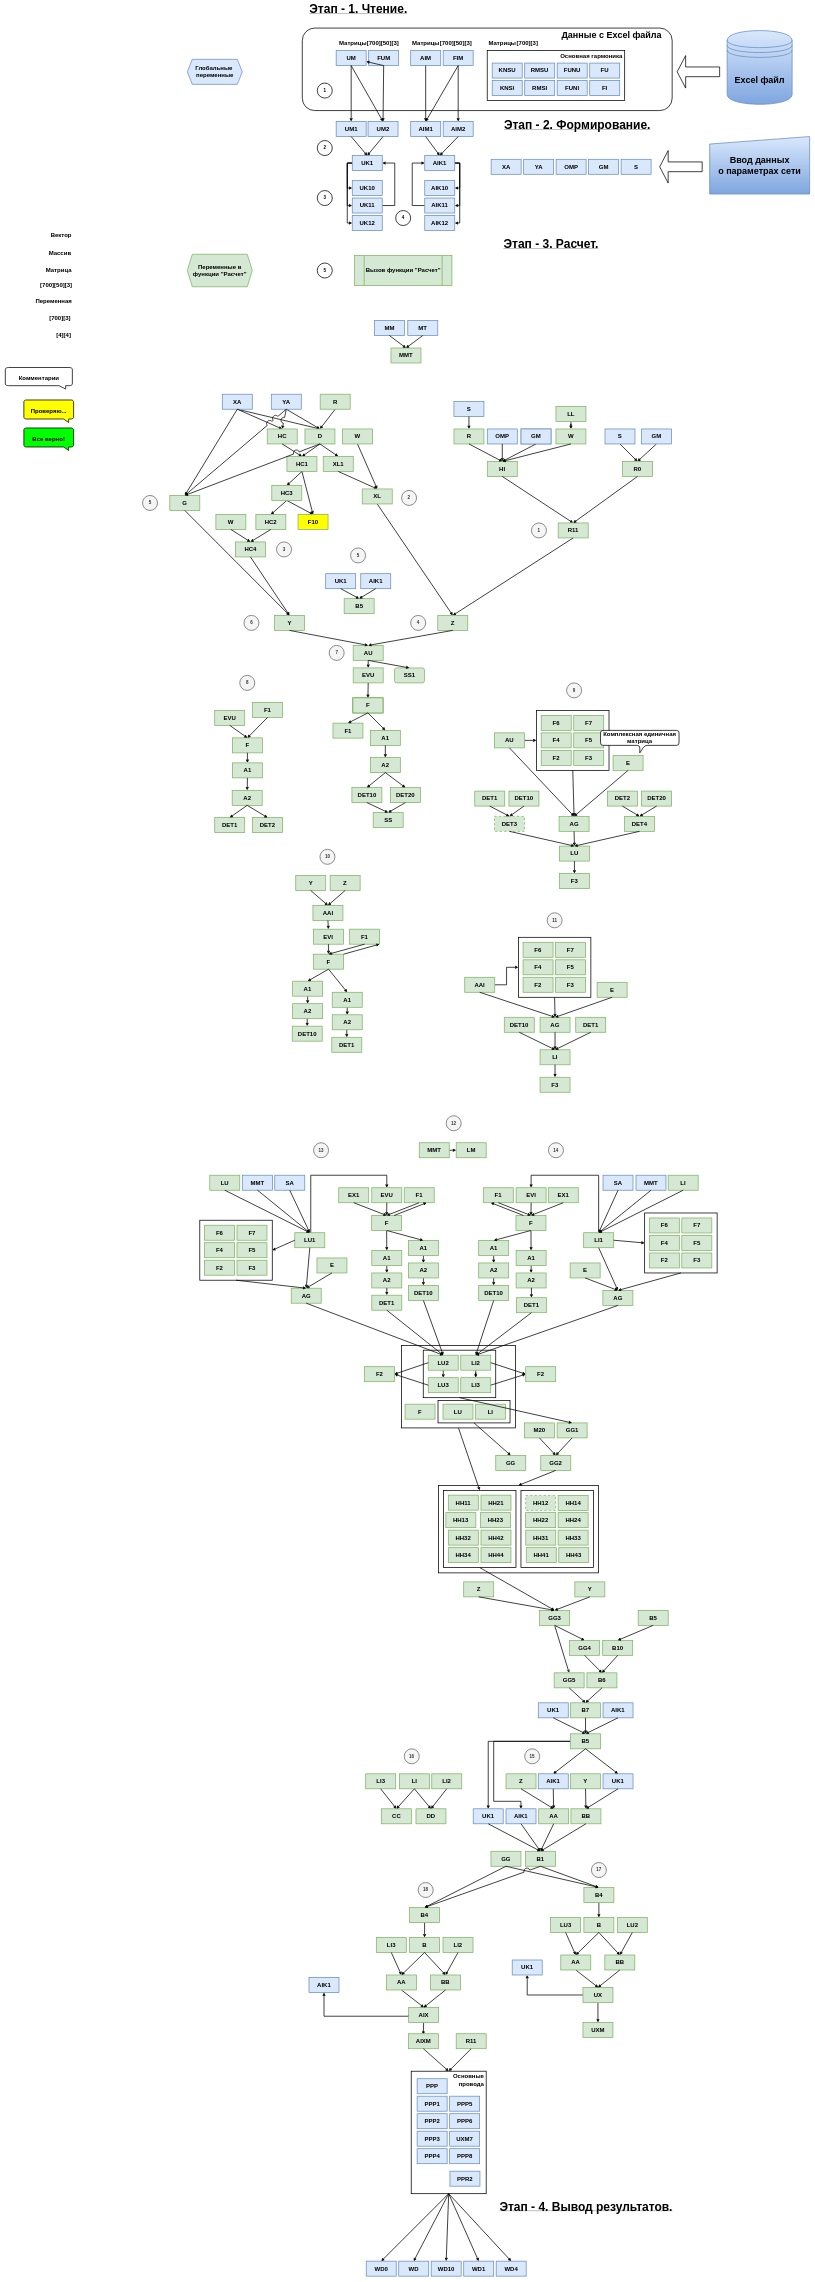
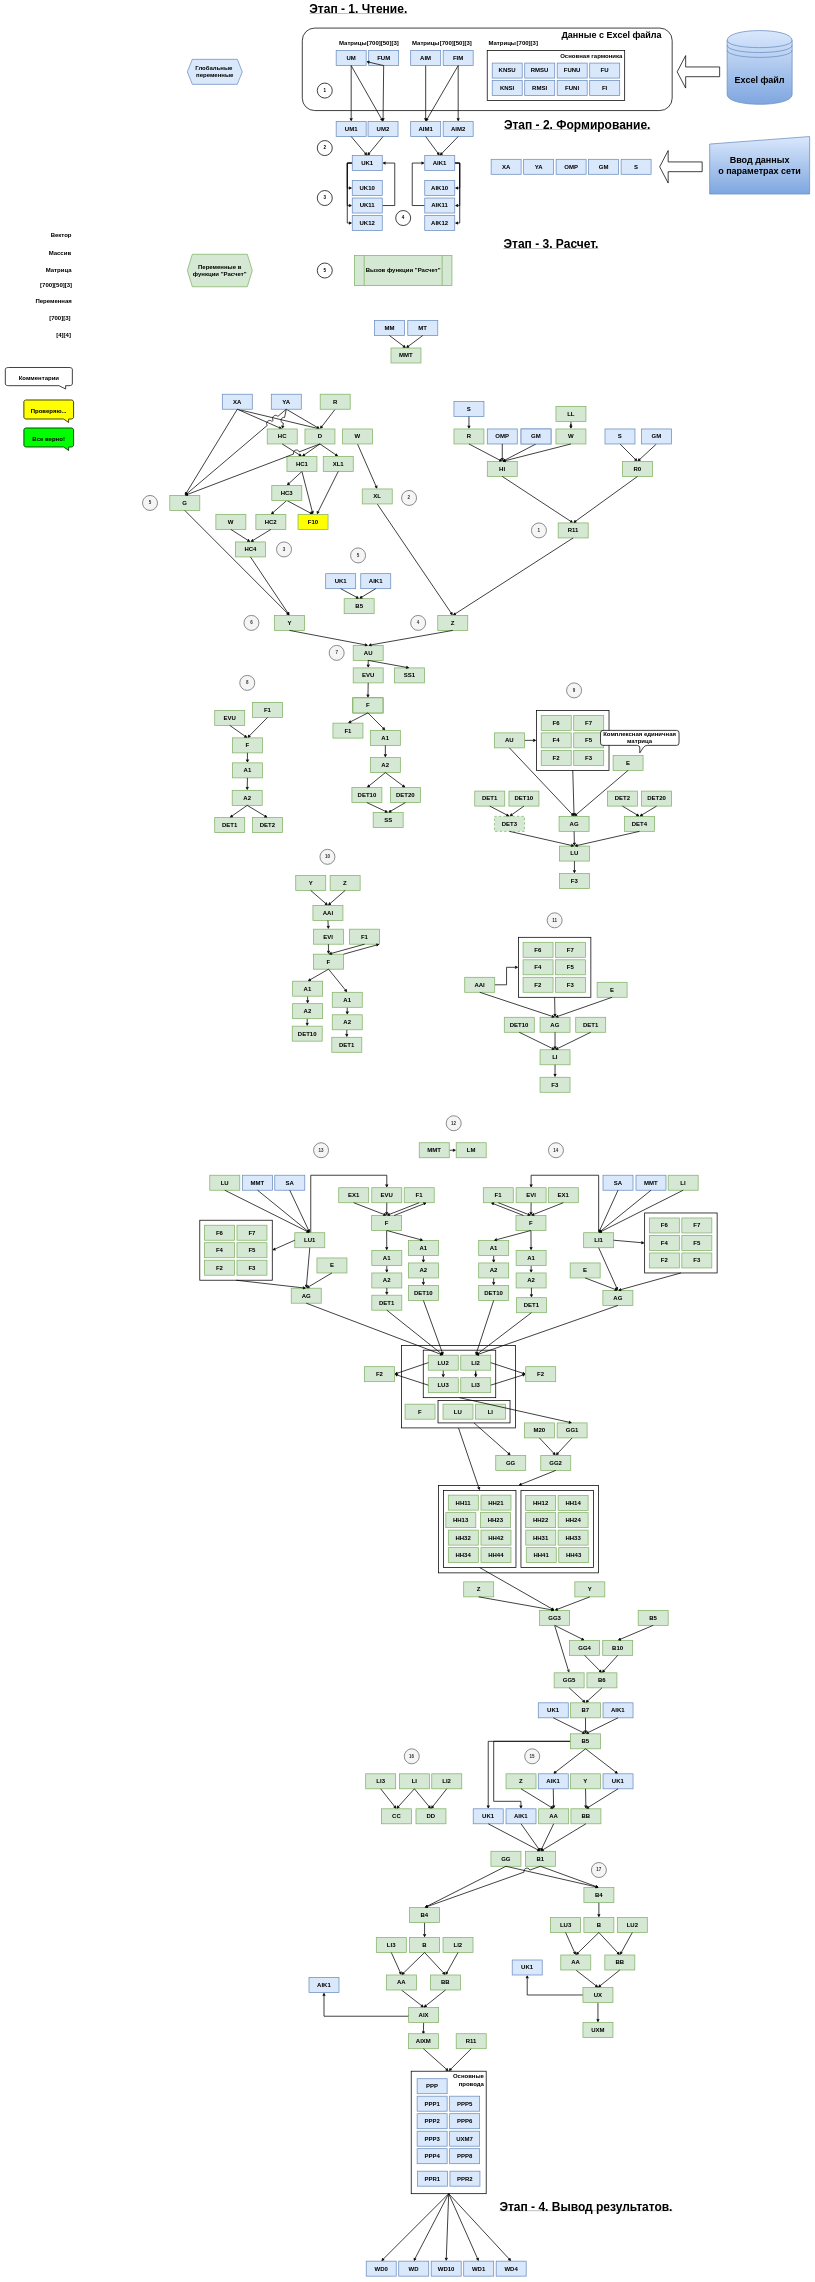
- <mxCell id="466" value="" style="endArrow=classic;html=1;strokeWidth=3;exitX=0.5;exitY=1;exitDx=0;exitDy=0;entryX=0.5;entryY=0;entryDx=0;entryDy=0;jumpStyle=arc;jumpSize=20;shadow=0;sketch=0;" parent="1" source="456" target="470" edge="1"><mxGeometry width="50" height="50" relative="1" as="geometry"><mxPoint x="1796.43" y="1824" as="sourcePoint" /><mxPoint x="1727.91" y="1870" as="targetPoint" /></mxGeometry></mxCell>
+ <mxCell id="466" value="" style="endArrow=classic;html=1;strokeWidth=3;exitX=0.5;exitY=1;exitDx=0;exitDy=0;jumpStyle=arc;jumpSize=20;shadow=0;sketch=0;" parent="1" source="456" target="464" edge="1"><mxGeometry width="50" height="50" relative="1" as="geometry"><mxPoint x="1796.43" y="1824" as="sourcePoint" /><mxPoint x="1727.91" y="1870" as="targetPoint" /></mxGeometry></mxCell>
- <mxCell id="487" value="&lt;span style=&quot;font-size: 24px&quot;&gt;&lt;b&gt;SS1&lt;/b&gt;&lt;/span&gt;" style="whiteSpace=wrap;html=1;strokeWidth=3;fillColor=#d5e8d4;strokeColor=#82b366;rounded=1;" parent="1" vertex="1"><mxGeometry x="1577.99" y="2670" width="120" height="60" as="geometry" /></mxCell>
+ <mxCell id="487" value="&lt;span style=&quot;font-size: 24px&quot;&gt;&lt;b&gt;SS1&lt;/b&gt;&lt;/span&gt;" style="rounded=0;whiteSpace=wrap;html=1;strokeWidth=3;fillColor=#d5e8d4;strokeColor=#82b366;" parent="1" vertex="1"><mxGeometry x="1577.99" y="2670" width="120" height="60" as="geometry" /></mxCell>
- <mxCell id="216" value="&lt;span style=&quot;font-size: 24px&quot;&gt;&lt;b&gt;HH12&lt;/b&gt;&lt;/span&gt;" style="rounded=0;whiteSpace=wrap;html=1;strokeWidth=3;fillColor=#d5e8d4;strokeColor=#82b366;dashed=1;" parent="207" vertex="1"><mxGeometry x="18.75" y="20" width="120" height="60" as="geometry" /></mxCell>
+ <mxCell id="216" value="&lt;span style=&quot;font-size: 24px&quot;&gt;&lt;b&gt;HH12&lt;/b&gt;&lt;/span&gt;" style="rounded=0;whiteSpace=wrap;html=1;strokeWidth=3;fillColor=#d5e8d4;strokeColor=#82b366;" parent="207" vertex="1"><mxGeometry x="18.75" y="20" width="120" height="60" as="geometry" /></mxCell>
- <mxCell id="556" value="&lt;span style=&quot;font-size: 18px&quot;&gt;18&lt;/span&gt;" style="ellipse;whiteSpace=wrap;html=1;aspect=fixed;strokeWidth=3;fontStyle=1;fillColor=#f5f5f5;strokeColor=#666666;fontColor=#333333;" vertex="1" parent="1"><mxGeometry x="1672.75" y="7530" width="60" height="60" as="geometry" /></mxCell>
+ <mxCell id="96" value="&lt;span style=&quot;font-size: 24px&quot;&gt;&lt;b&gt;PPR1&lt;/b&gt;&lt;/span&gt;" style="rounded=0;whiteSpace=wrap;html=1;strokeWidth=3;fillColor=#dae8fc;strokeColor=#6c8ebf;" parent="85" vertex="1"><mxGeometry x="25" y="400" width="120" height="60" as="geometry" /></mxCell>
